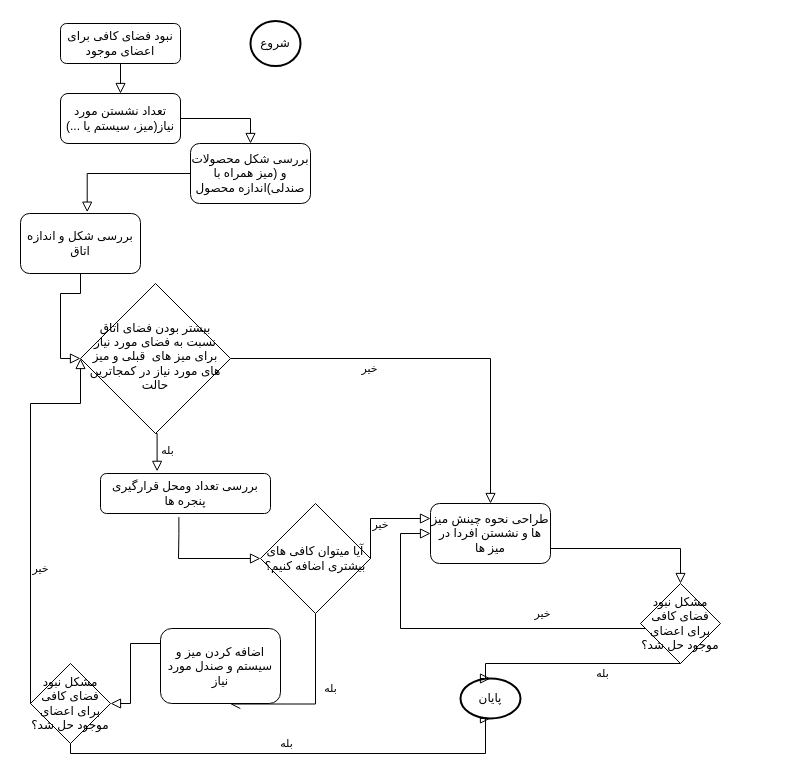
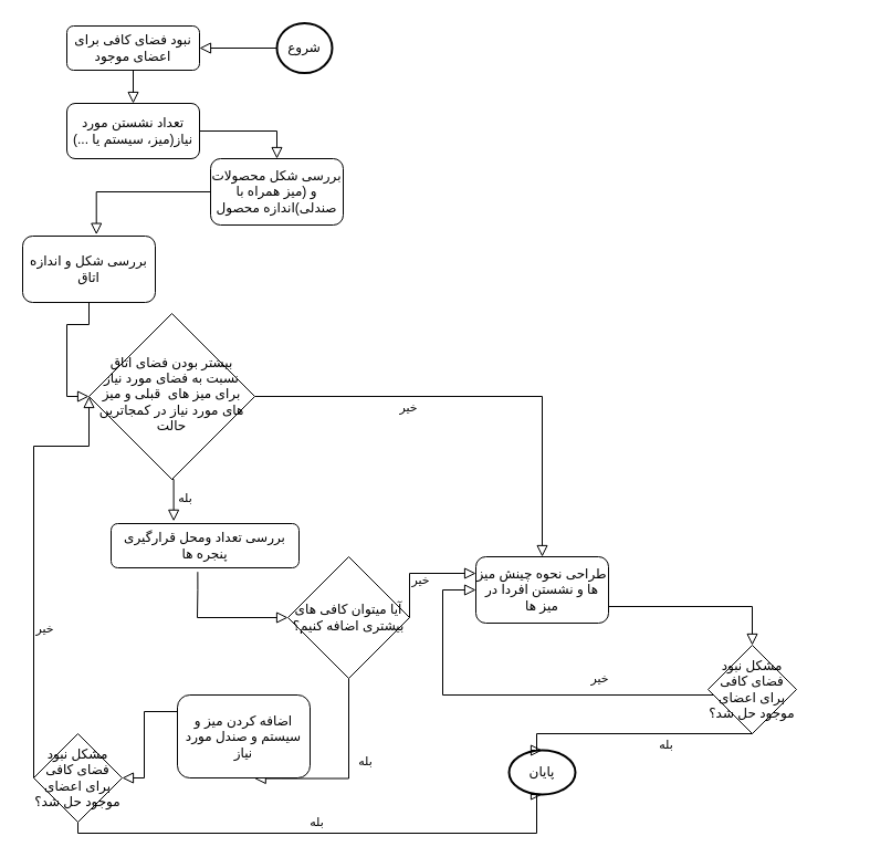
+ <mxCell id="31" value="" style="rounded=0;html=1;jettySize=auto;orthogonalLoop=1;fontSize=11;endArrow=block;endFill=0;endSize=8;strokeWidth=1;shadow=0;labelBackgroundColor=none;edgeStyle=orthogonalEdgeStyle;entryX=1;entryY=0.5;entryDx=0;entryDy=0;exitX=0;exitY=0.5;exitDx=0;exitDy=0;" edge="1" parent="1" source="30" target="3"><mxGeometry relative="1" as="geometry"><mxPoint x="130" y="73" as="sourcePoint" /><mxPoint x="130" y="103" as="targetPoint" /></mxGeometry></mxCell>
- <mxCell id="17" value="بله" style="edgeStyle=orthogonalEdgeStyle;rounded=0;html=1;jettySize=auto;orthogonalLoop=1;fontSize=11;endArrow=open;endFill=0;endSize=8;strokeWidth=1;shadow=0;labelBackgroundColor=none;exitX=0.5;exitY=1;exitDx=0;exitDy=0;entryX=0.581;entryY=1.007;entryDx=0;entryDy=0;entryPerimeter=0;" edge="1" parent="1" source="15" target="18"><mxGeometry x="-0.145" y="15" relative="1" as="geometry"><mxPoint as="offset" /><mxPoint x="90" y="718" as="sourcePoint" /><mxPoint x="120" y="703" as="targetPoint" /><Array as="points"><mxPoint x="315" y="703" /><mxPoint x="230" y="703" /></Array></mxGeometry></mxCell>
+ <mxCell id="17" value="بله" style="edgeStyle=orthogonalEdgeStyle;rounded=0;html=1;jettySize=auto;orthogonalLoop=1;fontSize=11;endArrow=block;endFill=0;endSize=8;strokeWidth=1;shadow=0;labelBackgroundColor=none;exitX=0.5;exitY=1;exitDx=0;exitDy=0;entryX=0.581;entryY=1.007;entryDx=0;entryDy=0;entryPerimeter=0;" edge="1" parent="1" source="15" target="18"><mxGeometry x="-0.145" y="15" relative="1" as="geometry"><mxPoint as="offset" /><mxPoint x="90" y="718" as="sourcePoint" /><mxPoint x="120" y="703" as="targetPoint" /><Array as="points"><mxPoint x="315" y="703" /><mxPoint x="230" y="703" /></Array></mxGeometry></mxCell>
